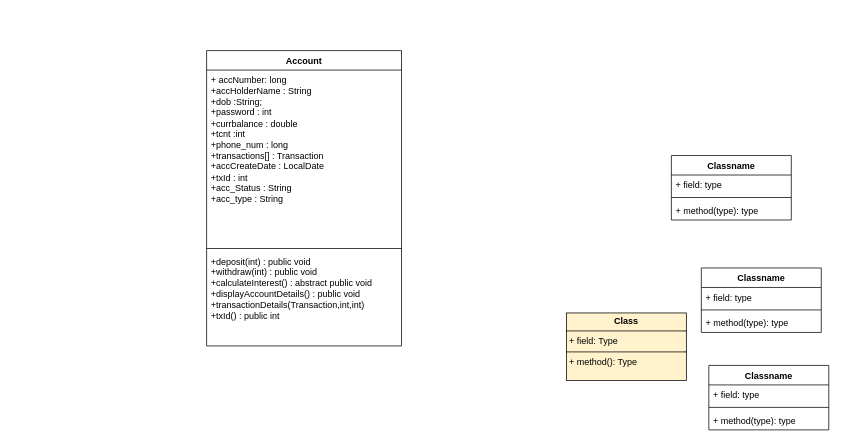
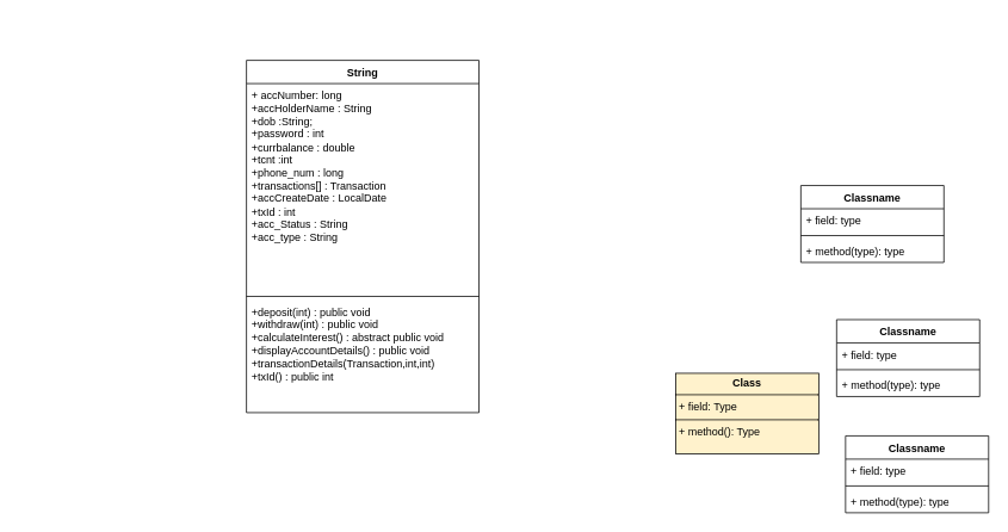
- <mxCell id="6" value="Account" style="swimlane;fontStyle=1;align=center;verticalAlign=top;childLayout=stackLayout;horizontal=1;startSize=26;horizontalStack=0;resizeParent=1;resizeParentMax=0;resizeLast=0;collapsible=1;marginBottom=0;whiteSpace=wrap;html=1;" vertex="1" parent="1"><mxGeometry x="275" y="67" width="260" height="394" as="geometry" /></mxCell>
+ <mxCell id="6" value="String" style="swimlane;fontStyle=1;align=center;verticalAlign=top;childLayout=stackLayout;horizontal=1;startSize=26;horizontalStack=0;resizeParent=1;resizeParentMax=0;resizeLast=0;collapsible=1;marginBottom=0;whiteSpace=wrap;html=1;" vertex="1" parent="1"><mxGeometry x="275" y="67" width="260" height="394" as="geometry" /></mxCell>
